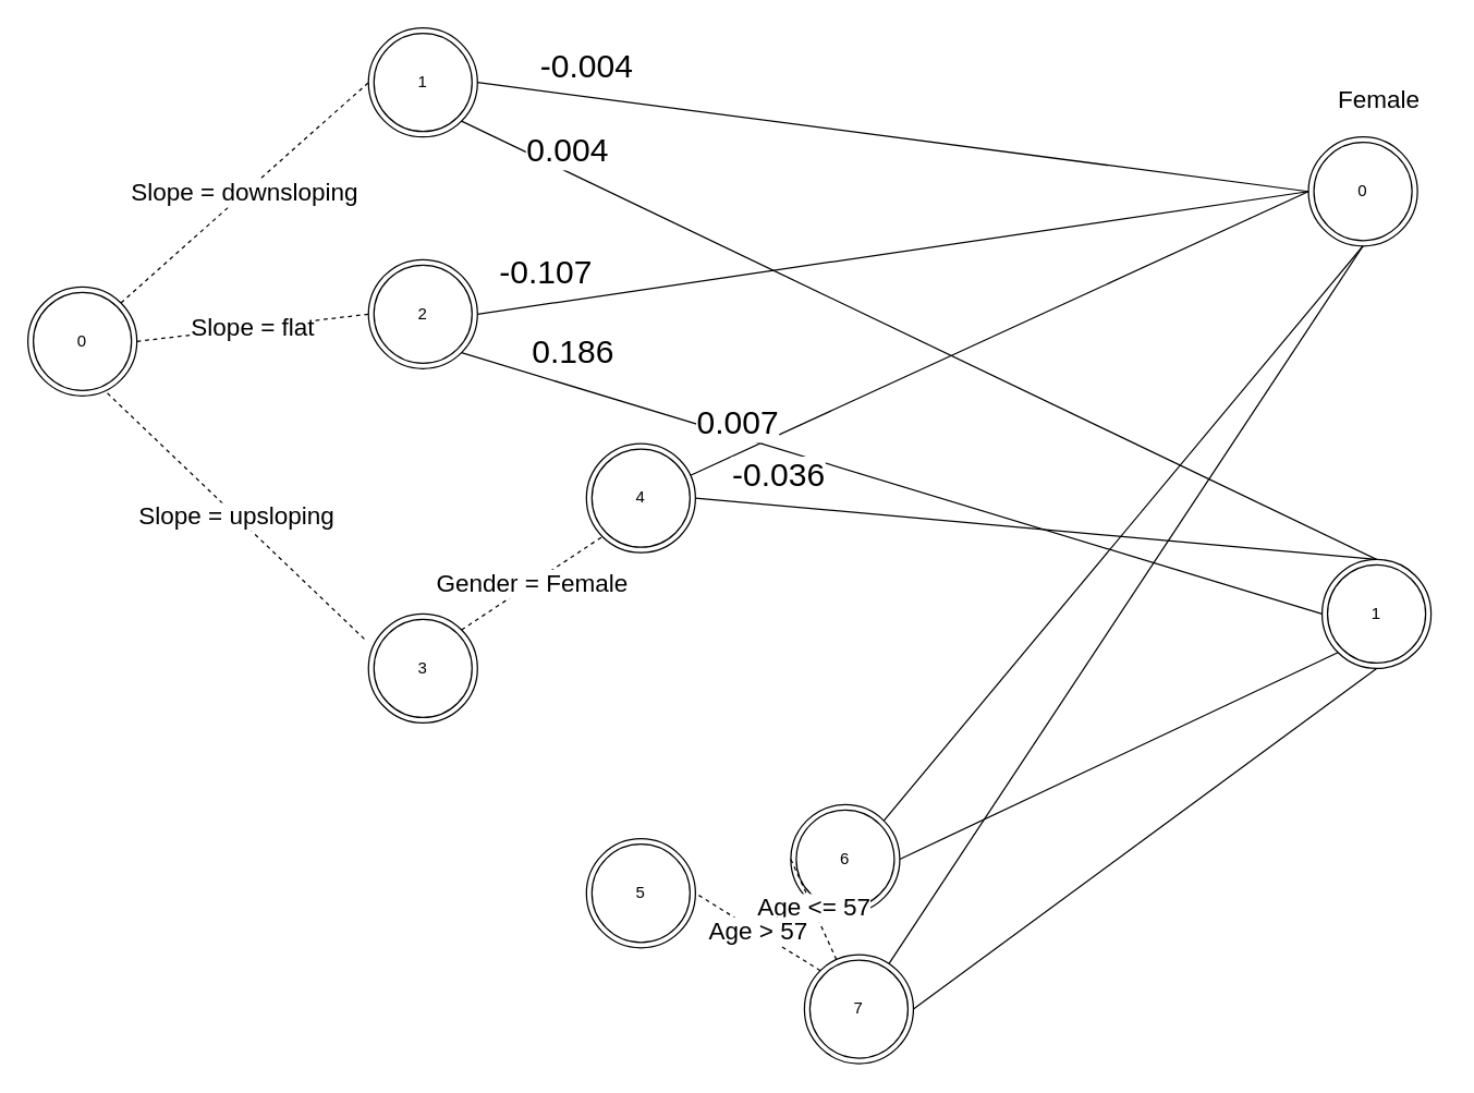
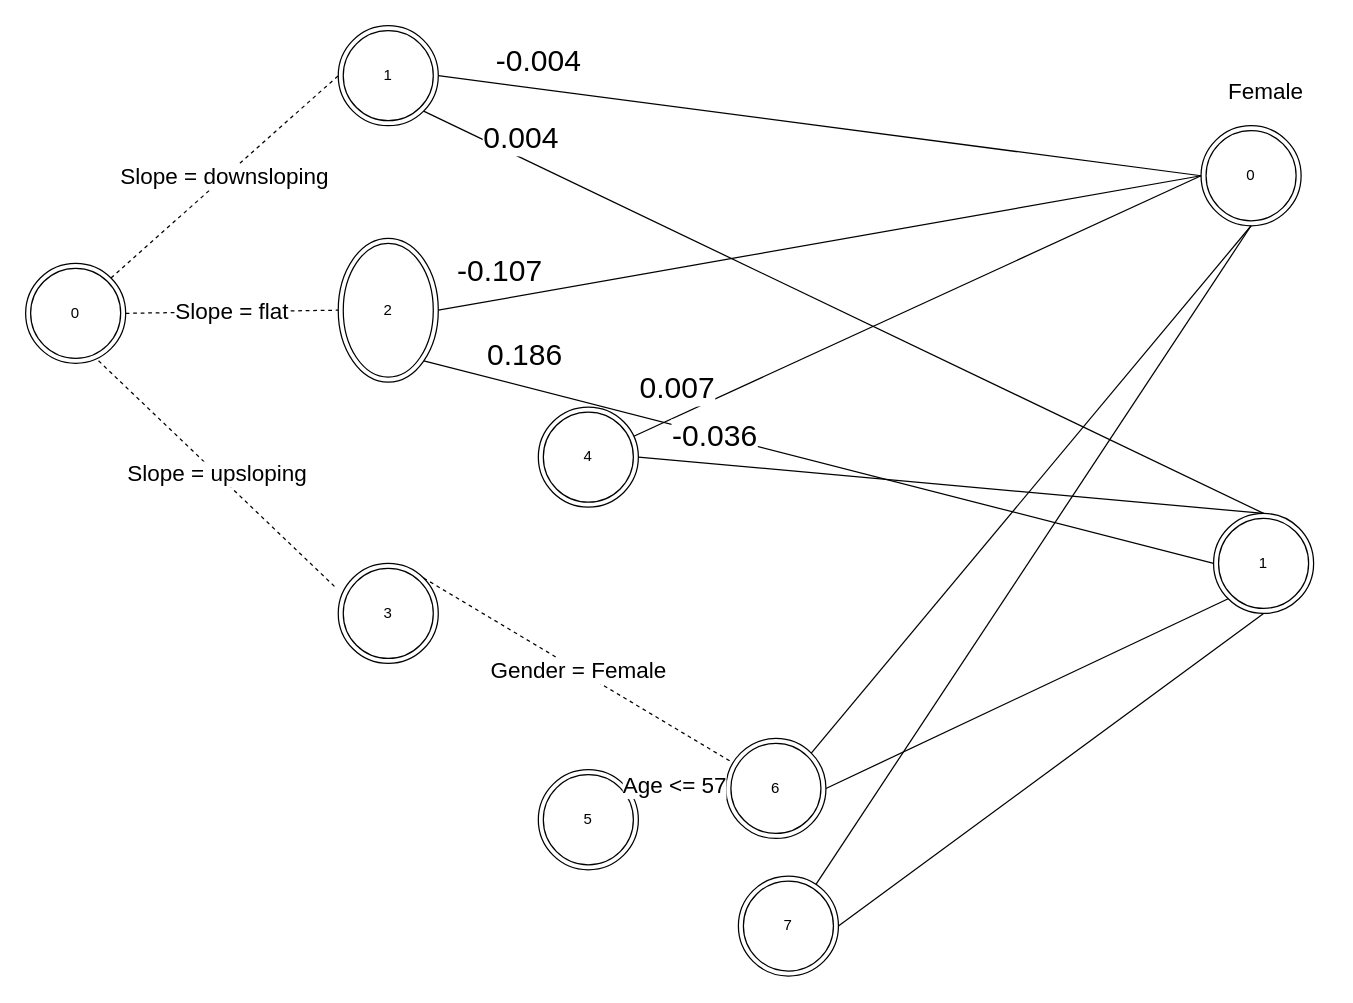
- <mxCell id="4" value="2" style="ellipse;shape=doubleEllipse;whiteSpace=wrap;html=1;aspect=fixed;" vertex="1" parent="1"><mxGeometry x="270" y="190" width="80" height="80" as="geometry" /></mxCell>
+ <mxCell id="4" value="2" style="ellipse;shape=doubleEllipse;whiteSpace=wrap;html=1;aspect=fixed;" vertex="1" parent="1"><mxGeometry x="270" y="190" width="80" height="115" as="geometry" /></mxCell>
- <mxCell id="19" value="&lt;span style=&quot;font-size: 18px&quot;&gt;Gender = Female&lt;/span&gt;" style="endArrow=none;dashed=1;html=1;entryX=0;entryY=1;entryDx=0;entryDy=0;exitX=1;exitY=0;exitDx=0;exitDy=0;" edge="1" parent="1" source="5" target="6"><mxGeometry width="50" height="50" relative="1" as="geometry"><mxPoint x="20" y="920" as="sourcePoint" /><mxPoint x="70" y="870" as="targetPoint" /></mxGeometry></mxCell>
+ <mxCell id="19" value="&lt;span style=&quot;font-size: 18px&quot;&gt;Gender = Female&lt;/span&gt;" style="endArrow=none;dashed=1;html=1;exitX=1;exitY=0;exitDx=0;exitDy=0;" edge="1" parent="1" source="5" target="8"><mxGeometry width="50" height="50" relative="1" as="geometry"><mxPoint x="20" y="920" as="sourcePoint" /><mxPoint x="70" y="870" as="targetPoint" /></mxGeometry></mxCell>
- <mxCell id="20" value="&lt;font style=&quot;font-size: 18px&quot;&gt;Age &amp;lt;= 57&lt;/font&gt;" style="endArrow=none;dashed=1;html=1;exitX=0;exitY=0.5;exitDx=0;exitDy=0;" edge="1" parent="1" source="8" target="9"><mxGeometry width="50" height="50" relative="1" as="geometry"><mxPoint x="20" y="920" as="sourcePoint" /><mxPoint x="70" y="870" as="targetPoint" /></mxGeometry></mxCell>
+ <mxCell id="20" value="&lt;font style=&quot;font-size: 18px&quot;&gt;Age &amp;lt;= 57&lt;/font&gt;" style="endArrow=none;dashed=1;html=1;entryX=1;entryY=0;entryDx=0;entryDy=0;exitX=0;exitY=0.5;exitDx=0;exitDy=0;" edge="1" parent="1" source="8" target="7"><mxGeometry width="50" height="50" relative="1" as="geometry"><mxPoint x="20" y="920" as="sourcePoint" /><mxPoint x="70" y="870" as="targetPoint" /></mxGeometry></mxCell>
- <mxCell id="21" value="&lt;span style=&quot;font-size: 18px&quot;&gt;Age &amp;gt; 57&lt;/span&gt;&lt;br&gt;" style="endArrow=none;dashed=1;html=1;entryX=1;entryY=0.5;entryDx=0;entryDy=0;exitX=0;exitY=0;exitDx=0;exitDy=0;" edge="1" parent="1" source="9" target="7"><mxGeometry width="50" height="50" relative="1" as="geometry"><mxPoint x="20" y="920" as="sourcePoint" /><mxPoint x="70" y="870" as="targetPoint" /></mxGeometry></mxCell>
